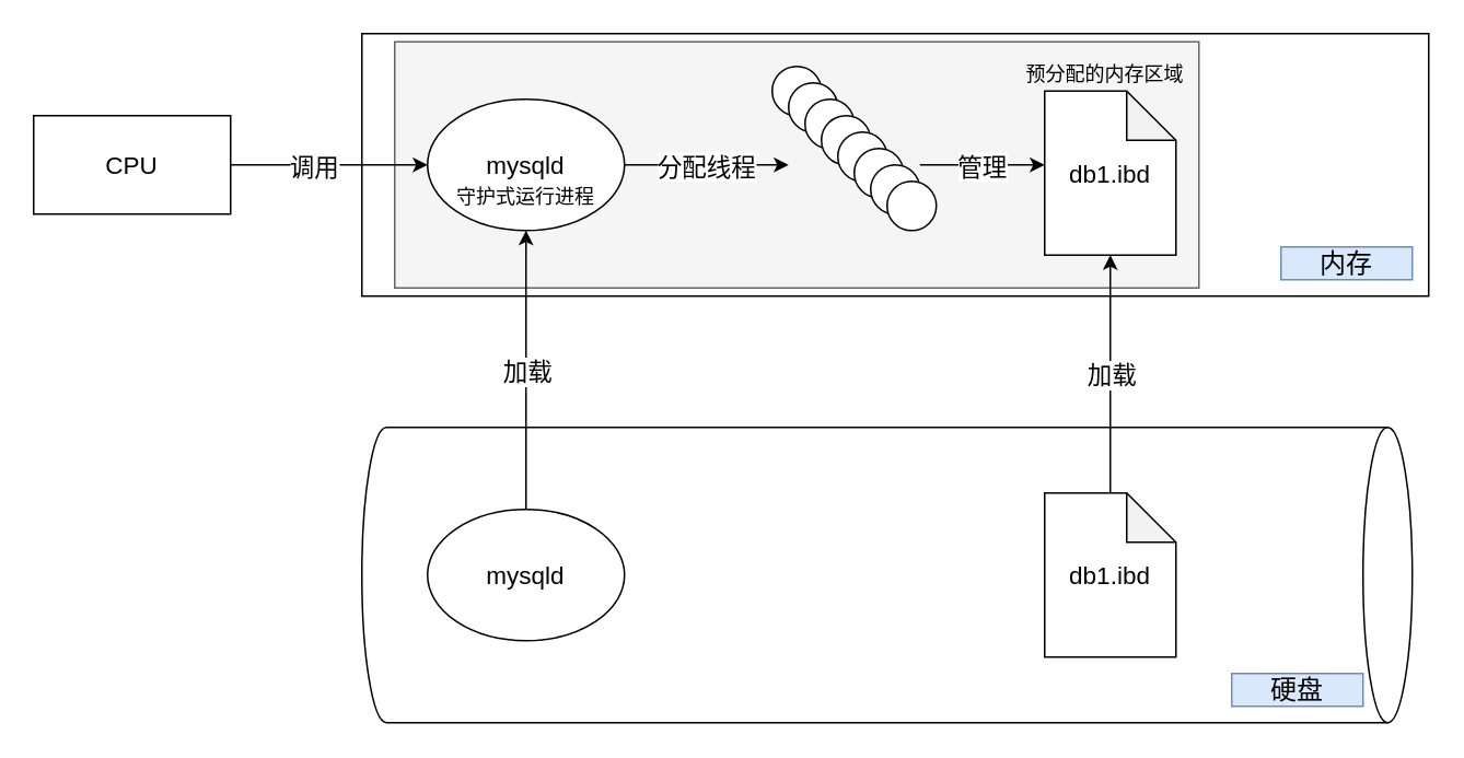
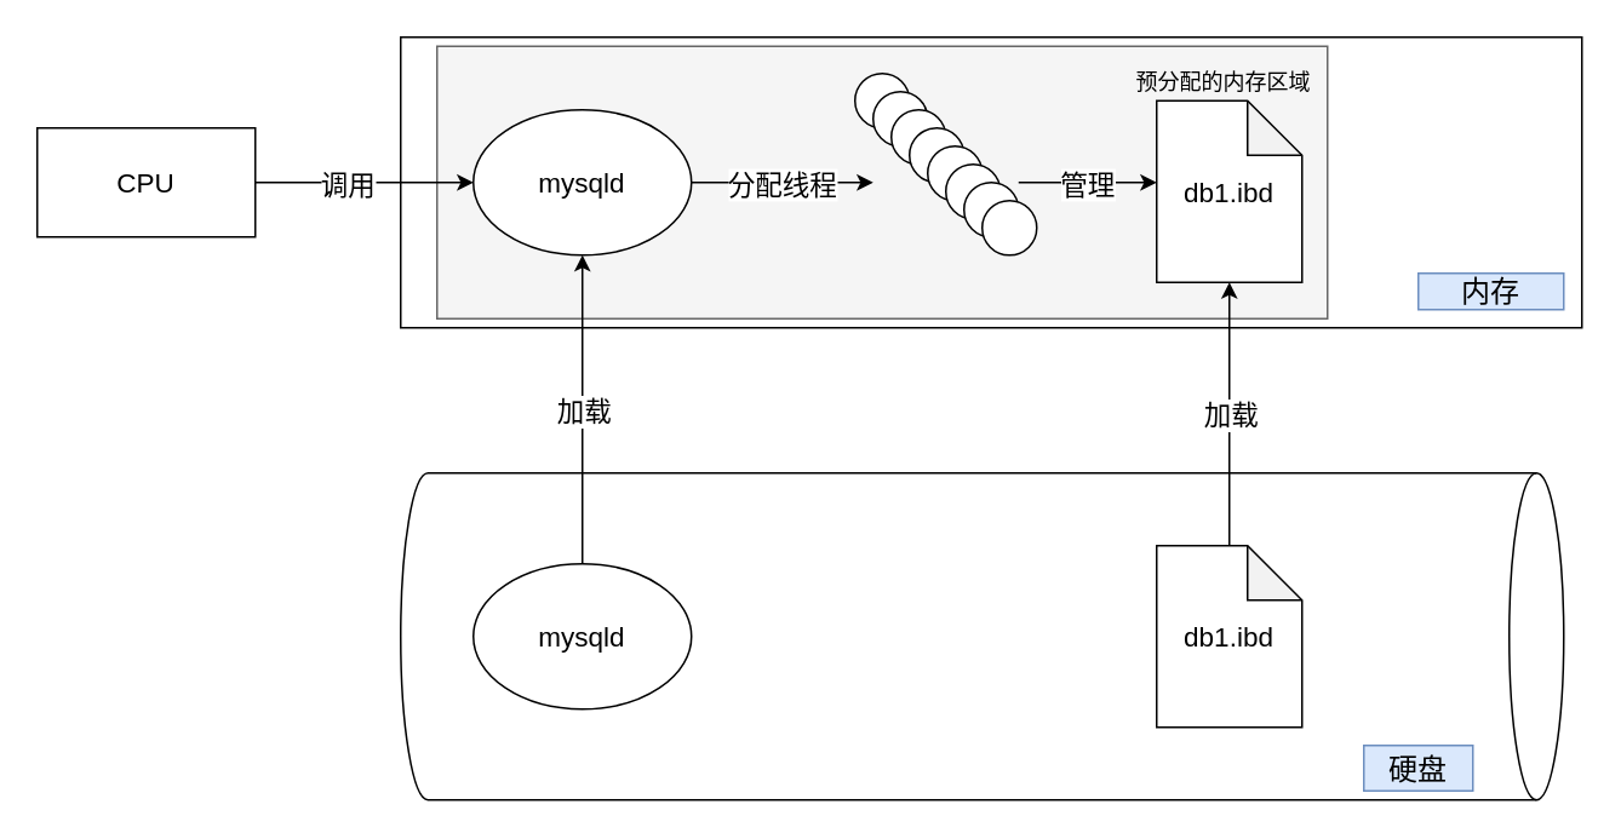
- <mxCell id="23" value="守护式运行进程" style="text;html=1;strokeColor=none;fillColor=none;align=center;verticalAlign=middle;whiteSpace=wrap;rounded=0;" vertex="1" parent="1"><mxGeometry x="275" y="110" width="90" height="20" as="geometry" /></mxCell>
- <mxCell id="9" value="&lt;font style=&quot;font-size: 16px&quot;&gt;硬盘&lt;/font&gt;" style="text;html=1;strokeColor=#6c8ebf;fillColor=#dae8fc;align=center;verticalAlign=middle;whiteSpace=wrap;rounded=0;" vertex="1" parent="1"><mxGeometry x="750" y="410" width="80" height="20" as="geometry" /></mxCell>
+ <mxCell id="9" value="&lt;font style=&quot;font-size: 16px&quot;&gt;硬盘&lt;/font&gt;" style="text;html=1;strokeColor=#6c8ebf;fillColor=#dae8fc;align=center;verticalAlign=middle;whiteSpace=wrap;rounded=0;" vertex="1" parent="1"><mxGeometry x="750" y="410" width="60" height="25" as="geometry" /></mxCell>
